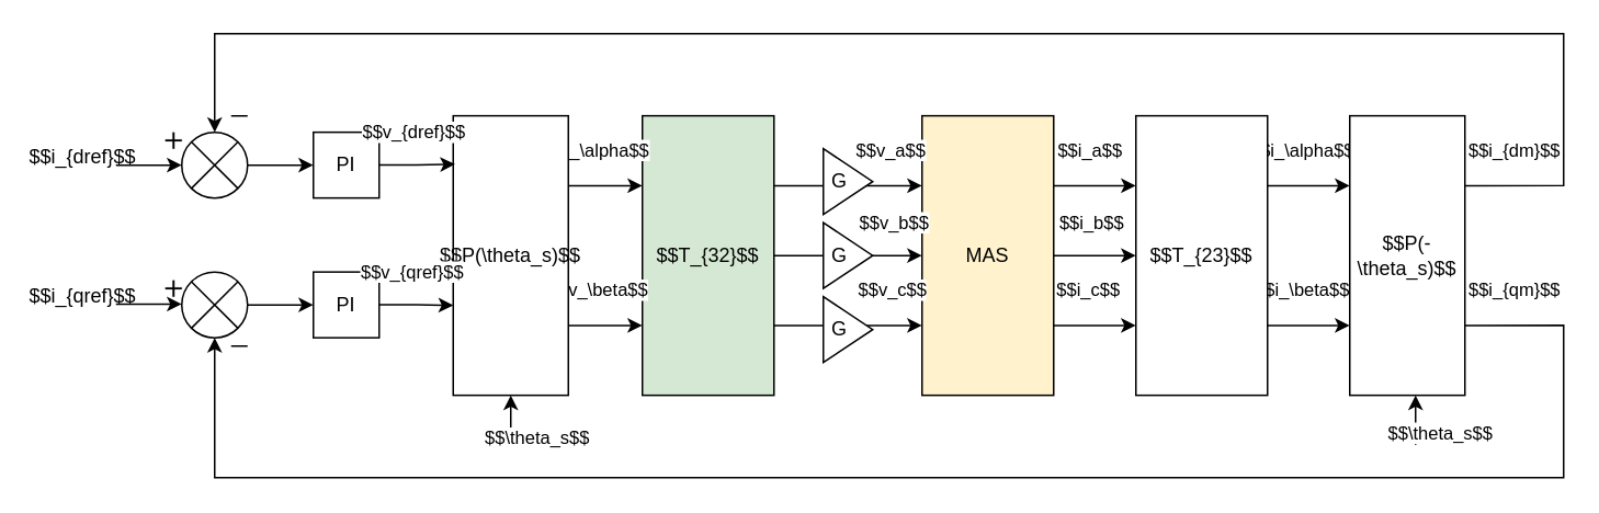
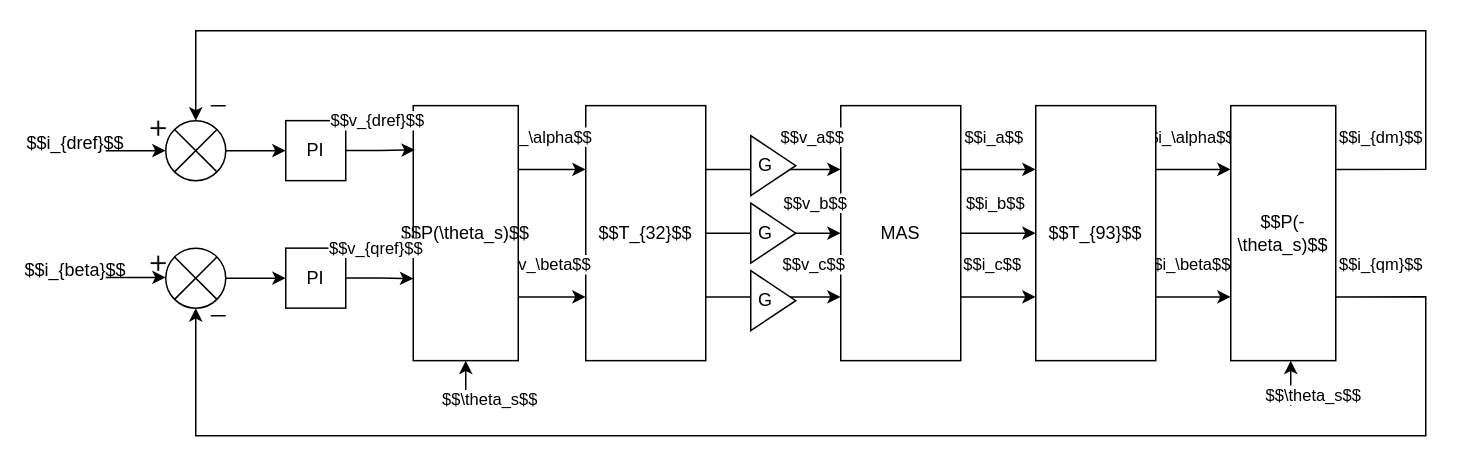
- <mxCell id="20" value="$$T_{32}$$" style="rounded=0;whiteSpace=wrap;html=1;fillColor=#d5e8d4;" vertex="1" parent="1"><mxGeometry x="390" y="69.93" width="80" height="170" as="geometry" /></mxCell>
+ <mxCell id="20" value="$$T_{32}$$" style="rounded=0;whiteSpace=wrap;html=1;" vertex="1" parent="1"><mxGeometry x="390" y="69.93" width="80" height="170" as="geometry" /></mxCell>
- <mxCell id="8" value="MAS" style="rounded=0;whiteSpace=wrap;html=1;fillColor=#fff2cc;" vertex="1" parent="1"><mxGeometry x="560" y="69.93" width="80" height="170" as="geometry" /></mxCell>
+ <mxCell id="8" value="MAS" style="rounded=0;whiteSpace=wrap;html=1;" vertex="1" parent="1"><mxGeometry x="560" y="69.93" width="80" height="170" as="geometry" /></mxCell>
- <mxCell id="13" value="$$T_{23}$$" style="rounded=0;whiteSpace=wrap;html=1;" vertex="1" parent="1"><mxGeometry x="690" y="69.93" width="80" height="170" as="geometry" /></mxCell>
+ <mxCell id="13" value="$$T_{93}$$" style="rounded=0;whiteSpace=wrap;html=1;" vertex="1" parent="1"><mxGeometry x="690" y="69.93" width="80" height="170" as="geometry" /></mxCell>
- <mxCell id="54" value="$$i_{qref}$$" style="text;html=1;strokeColor=none;fillColor=none;align=center;verticalAlign=middle;whiteSpace=wrap;rounded=0;" vertex="1" parent="1"><mxGeometry x="20" y="164.93" width="60" height="30" as="geometry" /></mxCell>
+ <mxCell id="54" value="$$i_{beta}$$" style="text;html=1;strokeColor=none;fillColor=none;align=center;verticalAlign=middle;whiteSpace=wrap;rounded=0;" vertex="1" parent="1"><mxGeometry x="20" y="164.93" width="60" height="30" as="geometry" /></mxCell>
